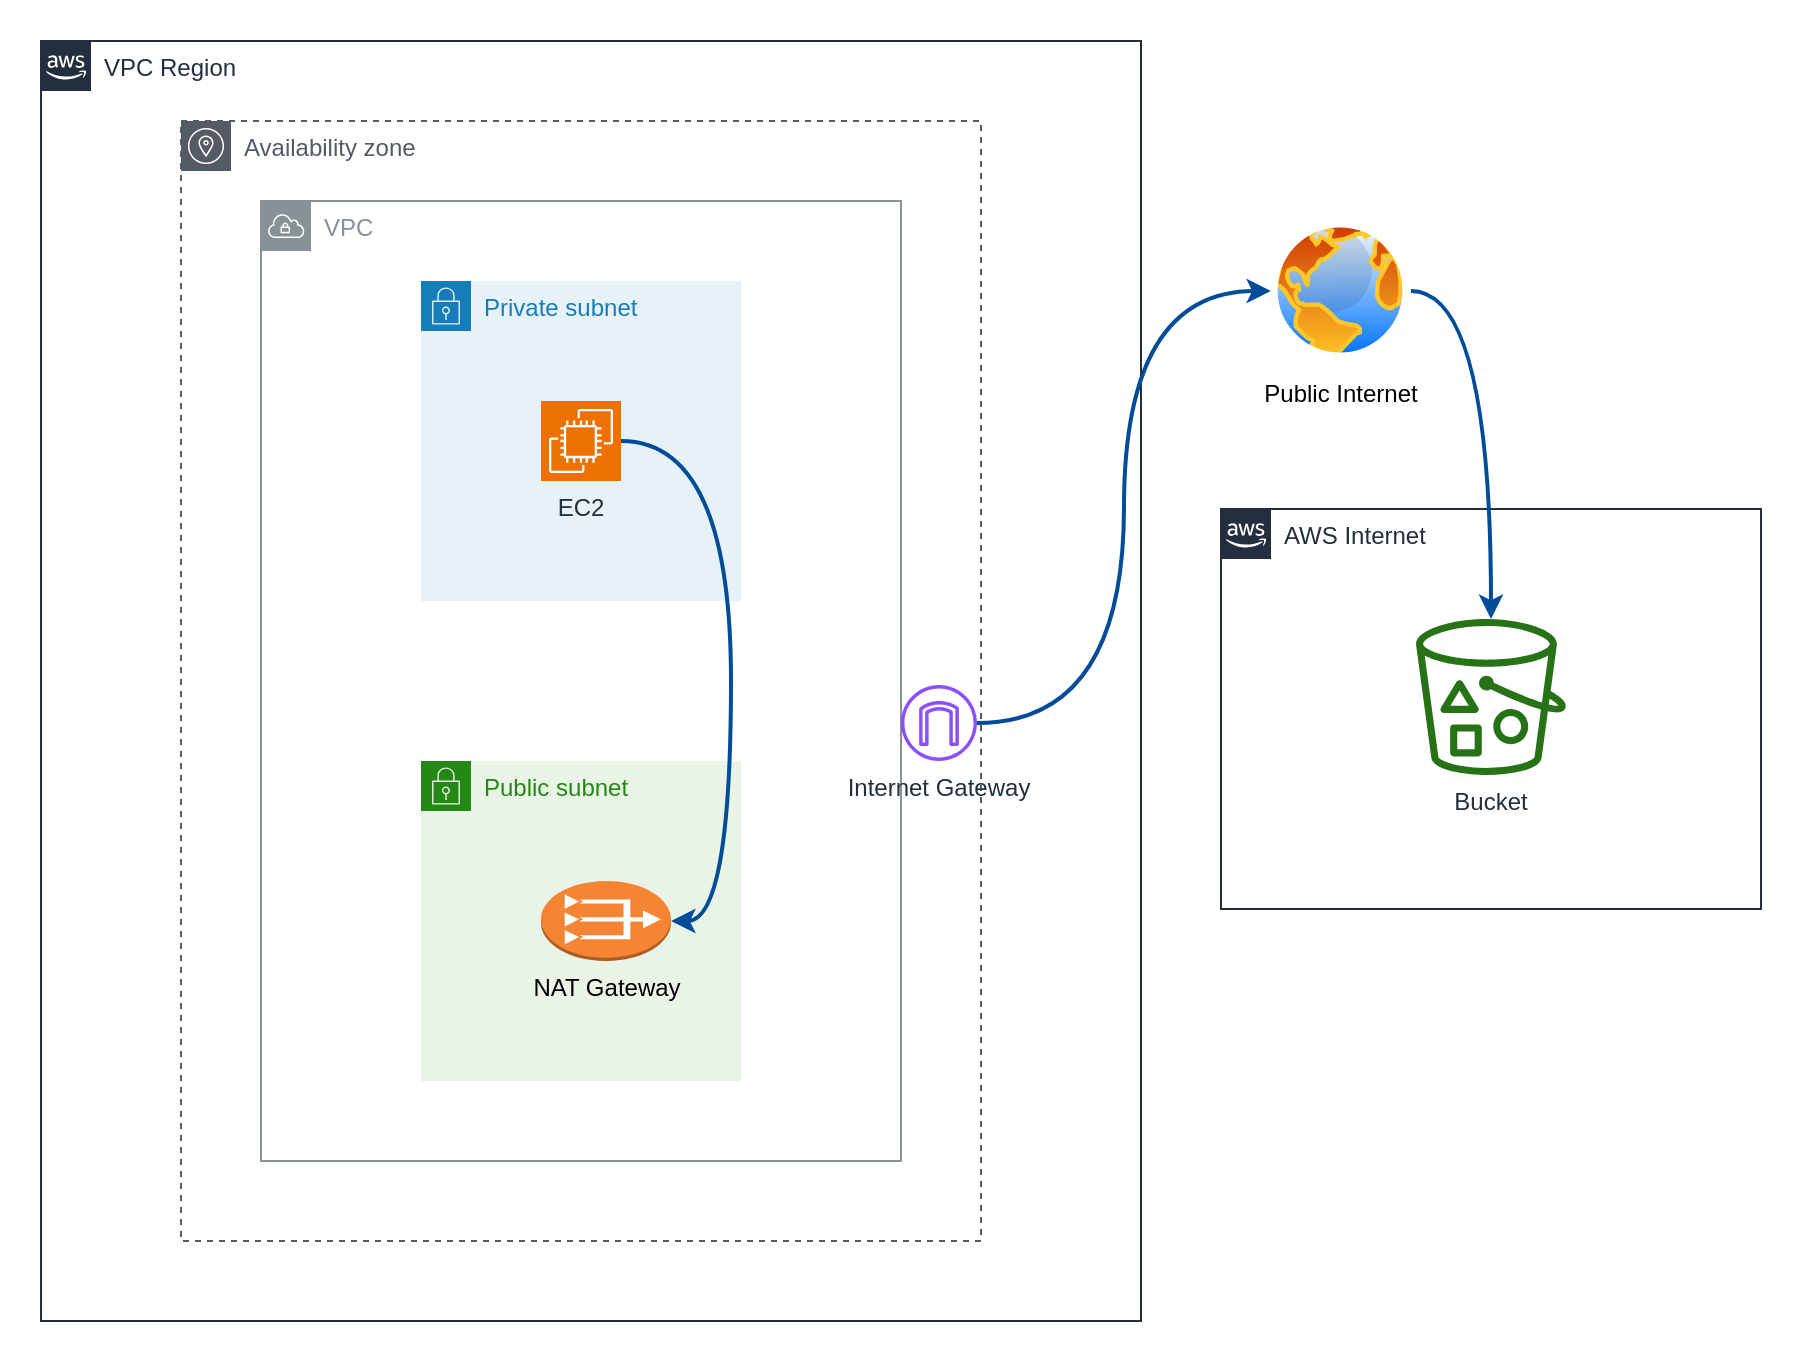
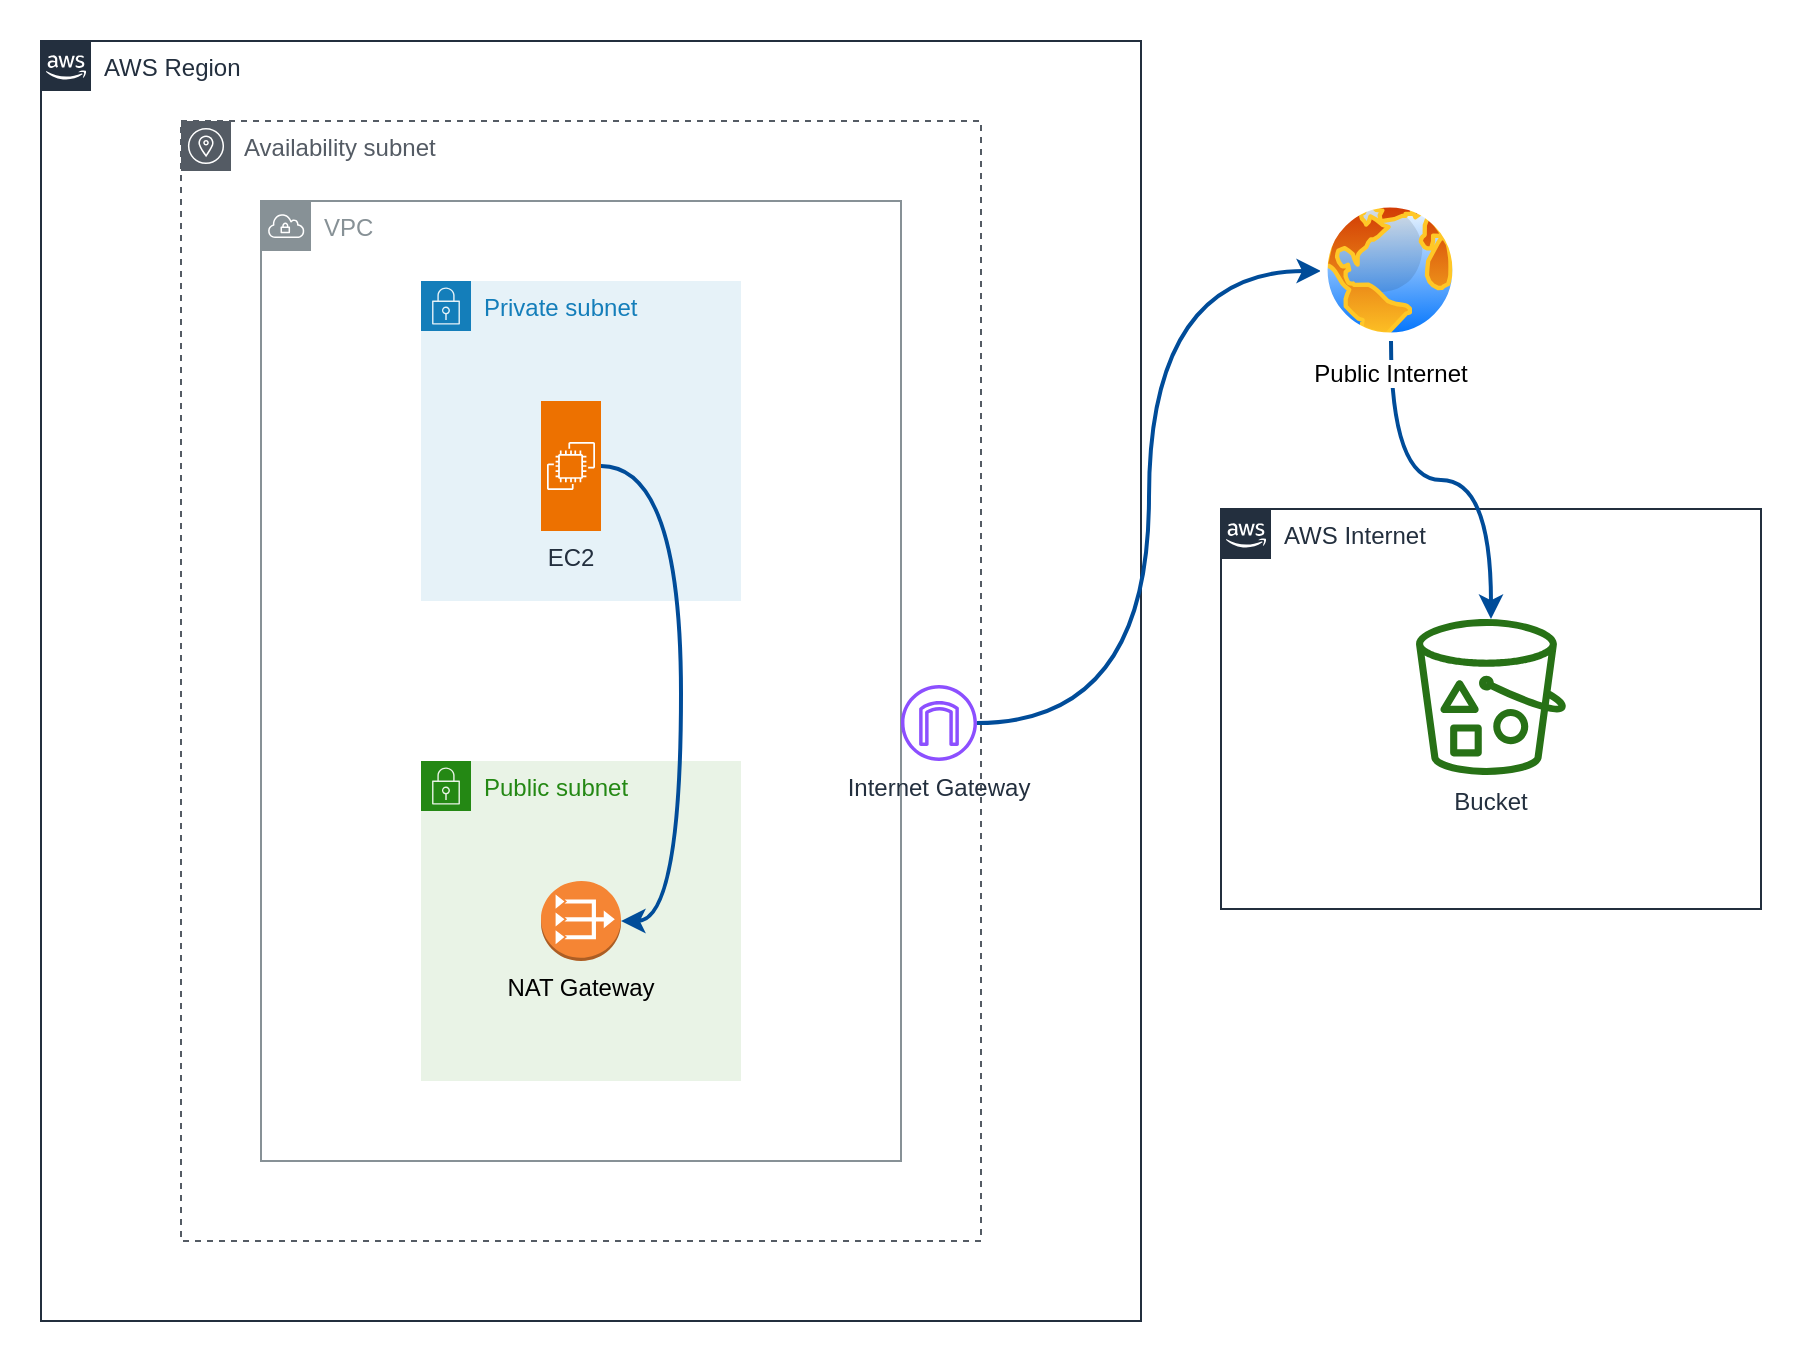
- <mxCell id="2" value="VPC Region" style="points=[[0,0],[0.25,0],[0.5,0],[0.75,0],[1,0],[1,0.25],[1,0.5],[1,0.75],[1,1],[0.75,1],[0.5,1],[0.25,1],[0,1],[0,0.75],[0,0.5],[0,0.25]];outlineConnect=0;gradientColor=none;html=1;whiteSpace=wrap;fontSize=12;fontStyle=0;shape=mxgraph.aws4.group;grIcon=mxgraph.aws4.group_aws_cloud_alt;strokeColor=#232F3E;fillColor=none;verticalAlign=top;align=left;spacingLeft=30;fontColor=#232F3E;dashed=0;labelBackgroundColor=#ffffff;container=1;pointerEvents=0;collapsible=0;recursiveResize=0;" parent="1" vertex="1"><mxGeometry x="20" y="20" width="550" height="640" as="geometry" /></mxCell>
+ <mxCell id="2" value="AWS Region" style="points=[[0,0],[0.25,0],[0.5,0],[0.75,0],[1,0],[1,0.25],[1,0.5],[1,0.75],[1,1],[0.75,1],[0.5,1],[0.25,1],[0,1],[0,0.75],[0,0.5],[0,0.25]];outlineConnect=0;gradientColor=none;html=1;whiteSpace=wrap;fontSize=12;fontStyle=0;shape=mxgraph.aws4.group;grIcon=mxgraph.aws4.group_aws_cloud_alt;strokeColor=#232F3E;fillColor=none;verticalAlign=top;align=left;spacingLeft=30;fontColor=#232F3E;dashed=0;labelBackgroundColor=#ffffff;container=1;pointerEvents=0;collapsible=0;recursiveResize=0;" parent="1" vertex="1"><mxGeometry x="20" y="20" width="550" height="640" as="geometry" /></mxCell>
- <mxCell id="6" value="Availability zone" style="sketch=0;outlineConnect=0;gradientColor=none;html=1;whiteSpace=wrap;fontSize=12;fontStyle=0;shape=mxgraph.aws4.group;grIcon=mxgraph.aws4.group_availability_zone;strokeColor=#545B64;fillColor=none;verticalAlign=top;align=left;spacingLeft=30;fontColor=#545B64;dashed=1;" parent="1" vertex="1"><mxGeometry x="90" y="60" width="400" height="560" as="geometry" /></mxCell>
+ <mxCell id="6" value="Availability subnet" style="sketch=0;outlineConnect=0;gradientColor=none;html=1;whiteSpace=wrap;fontSize=12;fontStyle=0;shape=mxgraph.aws4.group;grIcon=mxgraph.aws4.group_availability_zone;strokeColor=#545B64;fillColor=none;verticalAlign=top;align=left;spacingLeft=30;fontColor=#545B64;dashed=1;" parent="1" vertex="1"><mxGeometry x="90" y="60" width="400" height="560" as="geometry" /></mxCell>
- <mxCell id="15" value="Public Internet" style="image;aspect=fixed;perimeter=ellipsePerimeter;html=1;align=center;shadow=0;dashed=0;spacingTop=3;image=img/lib/active_directory/internet_globe.svg;" parent="1" vertex="1"><mxGeometry x="635" y="110" width="70" height="70" as="geometry" /></mxCell>
+ <mxCell id="15" value="Public Internet" style="image;aspect=fixed;perimeter=ellipsePerimeter;html=1;align=center;shadow=0;dashed=0;spacingTop=3;image=img/lib/active_directory/internet_globe.svg;" parent="1" vertex="1"><mxGeometry x="660" y="100" width="70" height="70" as="geometry" /></mxCell>
- <mxCell id="11" value="EC2" style="sketch=0;points=[[0,0,0],[0.25,0,0],[0.5,0,0],[0.75,0,0],[1,0,0],[0,1,0],[0.25,1,0],[0.5,1,0],[0.75,1,0],[1,1,0],[0,0.25,0],[0,0.5,0],[0,0.75,0],[1,0.25,0],[1,0.5,0],[1,0.75,0]];outlineConnect=0;fontColor=#232F3E;fillColor=#ED7100;strokeColor=#ffffff;dashed=0;verticalLabelPosition=bottom;verticalAlign=top;align=center;html=1;fontSize=12;fontStyle=0;aspect=fixed;shape=mxgraph.aws4.resourceIcon;resIcon=mxgraph.aws4.ec2;" parent="9" vertex="1"><mxGeometry x="60" y="60" width="40" height="40" as="geometry" /></mxCell>
+ <mxCell id="11" value="EC2" style="sketch=0;points=[[0,0,0],[0.25,0,0],[0.5,0,0],[0.75,0,0],[1,0,0],[0,1,0],[0.25,1,0],[0.5,1,0],[0.75,1,0],[1,1,0],[0,0.25,0],[0,0.5,0],[0,0.75,0],[1,0.25,0],[1,0.5,0],[1,0.75,0]];outlineConnect=0;fontColor=#232F3E;fillColor=#ED7100;strokeColor=#ffffff;dashed=0;verticalLabelPosition=bottom;verticalAlign=top;align=center;html=1;fontSize=12;fontStyle=0;aspect=fixed;shape=mxgraph.aws4.resourceIcon;resIcon=mxgraph.aws4.ec2;" parent="9" vertex="1"><mxGeometry x="60" y="60" width="30" height="65" as="geometry" /></mxCell>
- <mxCell id="8" value="NAT Gateway" style="outlineConnect=0;dashed=0;verticalLabelPosition=bottom;verticalAlign=top;align=center;html=1;shape=mxgraph.aws3.vpc_nat_gateway;fillColor=#F58534;gradientColor=none;" parent="7" vertex="1"><mxGeometry x="60" y="60" width="65" height="40" as="geometry" /></mxCell>
+ <mxCell id="8" value="NAT Gateway" style="outlineConnect=0;dashed=0;verticalLabelPosition=bottom;verticalAlign=top;align=center;html=1;shape=mxgraph.aws3.vpc_nat_gateway;fillColor=#F58534;gradientColor=none;" parent="7" vertex="1"><mxGeometry x="60" y="60" width="40" height="40" as="geometry" /></mxCell>
